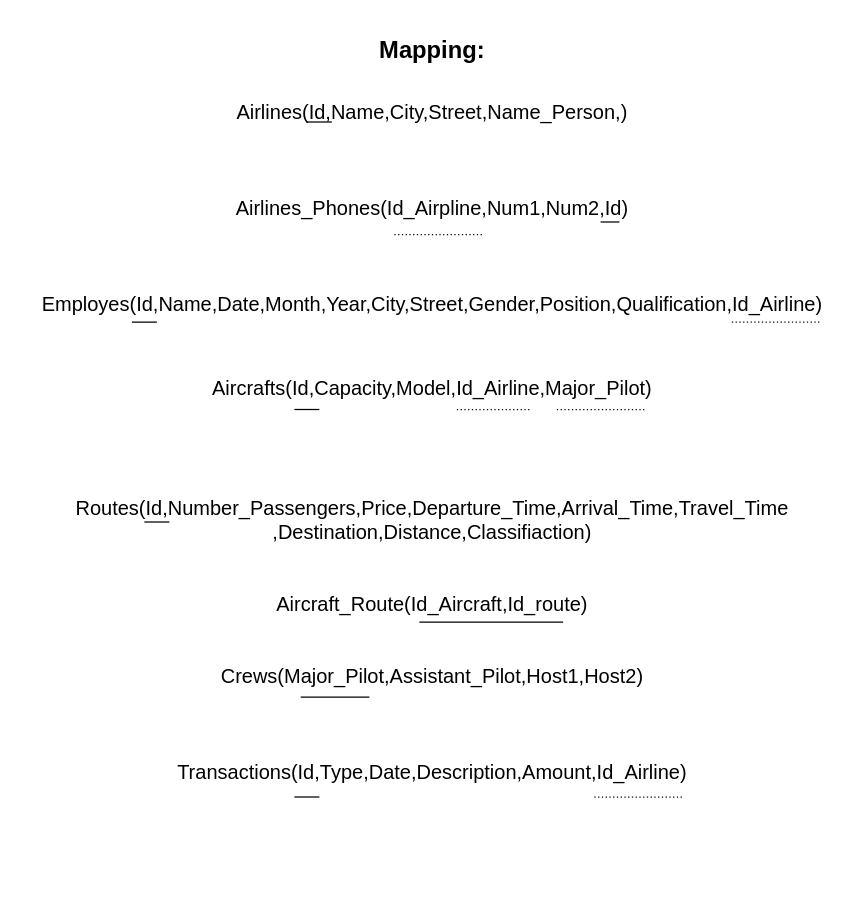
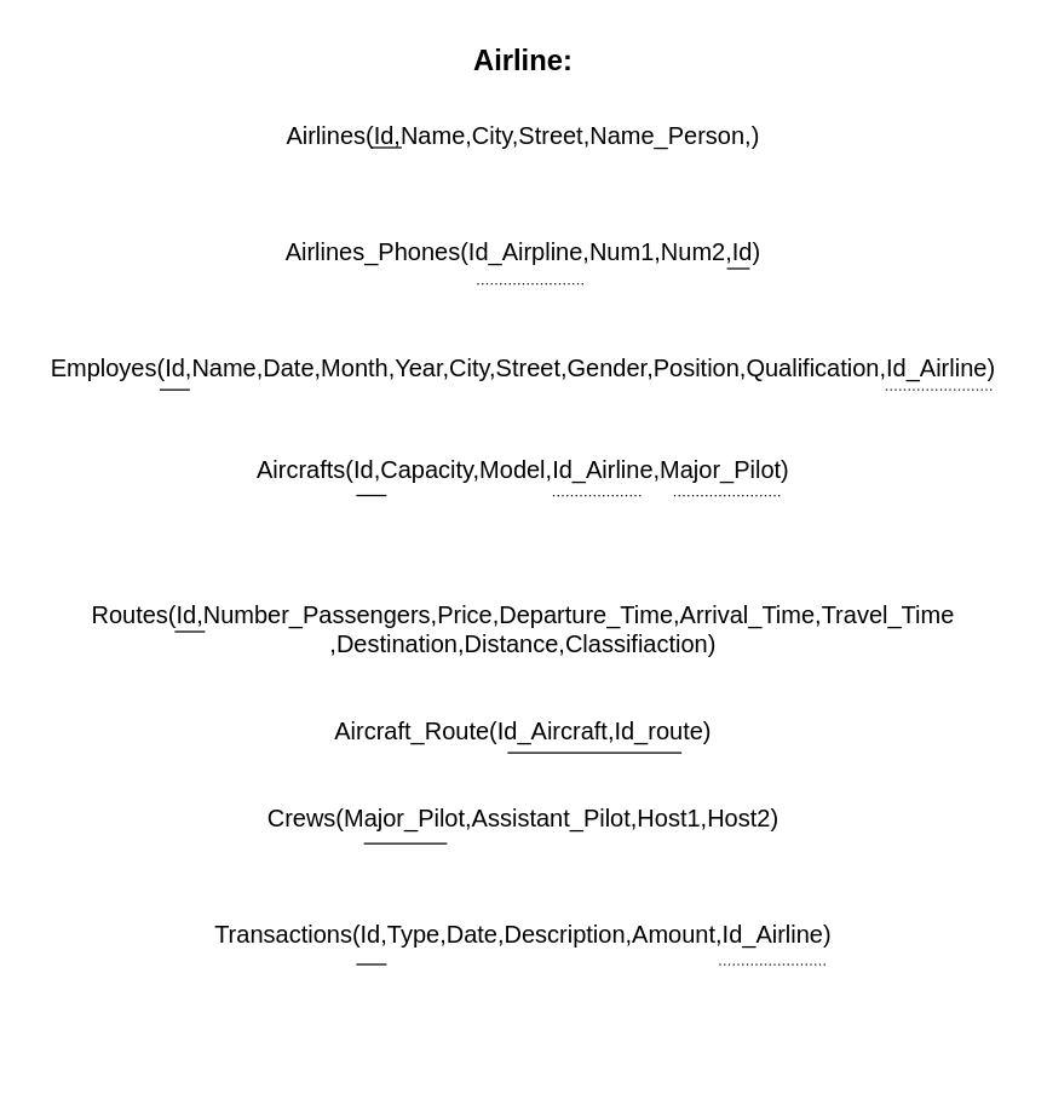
- <mxCell id="3" value="&lt;b&gt;&lt;font style=&quot;font-size: 19px;&quot;&gt;Mapping:&lt;/font&gt;&lt;/b&gt;" style="text;html=1;align=center;verticalAlign=middle;resizable=0;points=[];autosize=1;strokeColor=none;fillColor=none;" vertex="1" parent="1"><mxGeometry x="290" y="20" width="110" height="40" as="geometry" /></mxCell>
+ <mxCell id="3" value="&lt;b&gt;&lt;font style=&quot;font-size: 19px;&quot;&gt;Airline:&lt;/font&gt;&lt;/b&gt;" style="text;html=1;align=center;verticalAlign=middle;resizable=0;points=[];autosize=1;strokeColor=none;fillColor=none;" vertex="1" parent="1"><mxGeometry x="290" y="20" width="110" height="40" as="geometry" /></mxCell>
